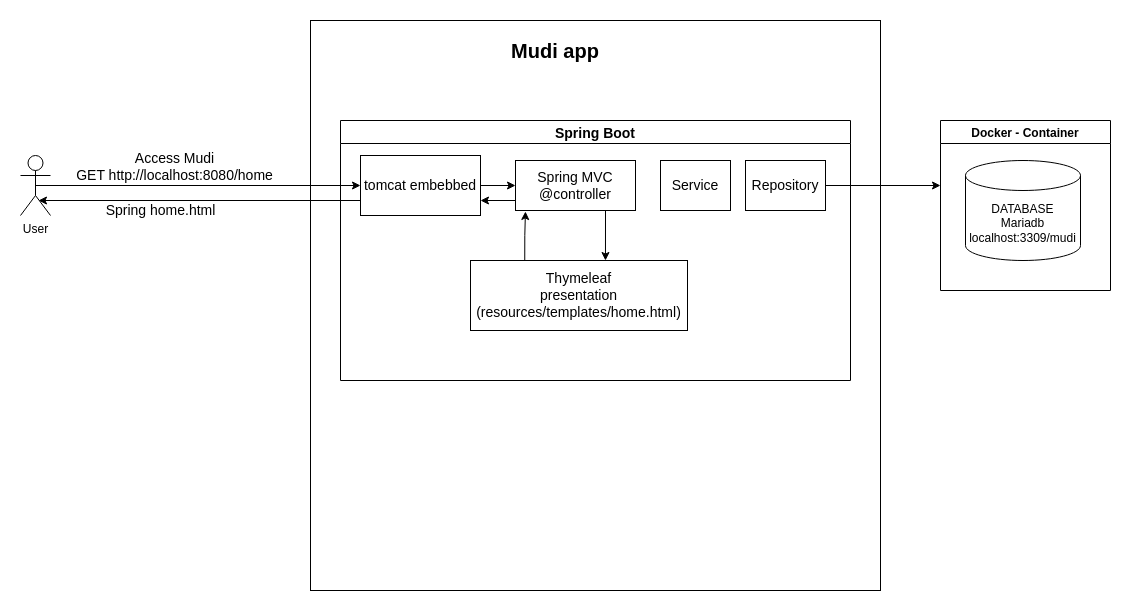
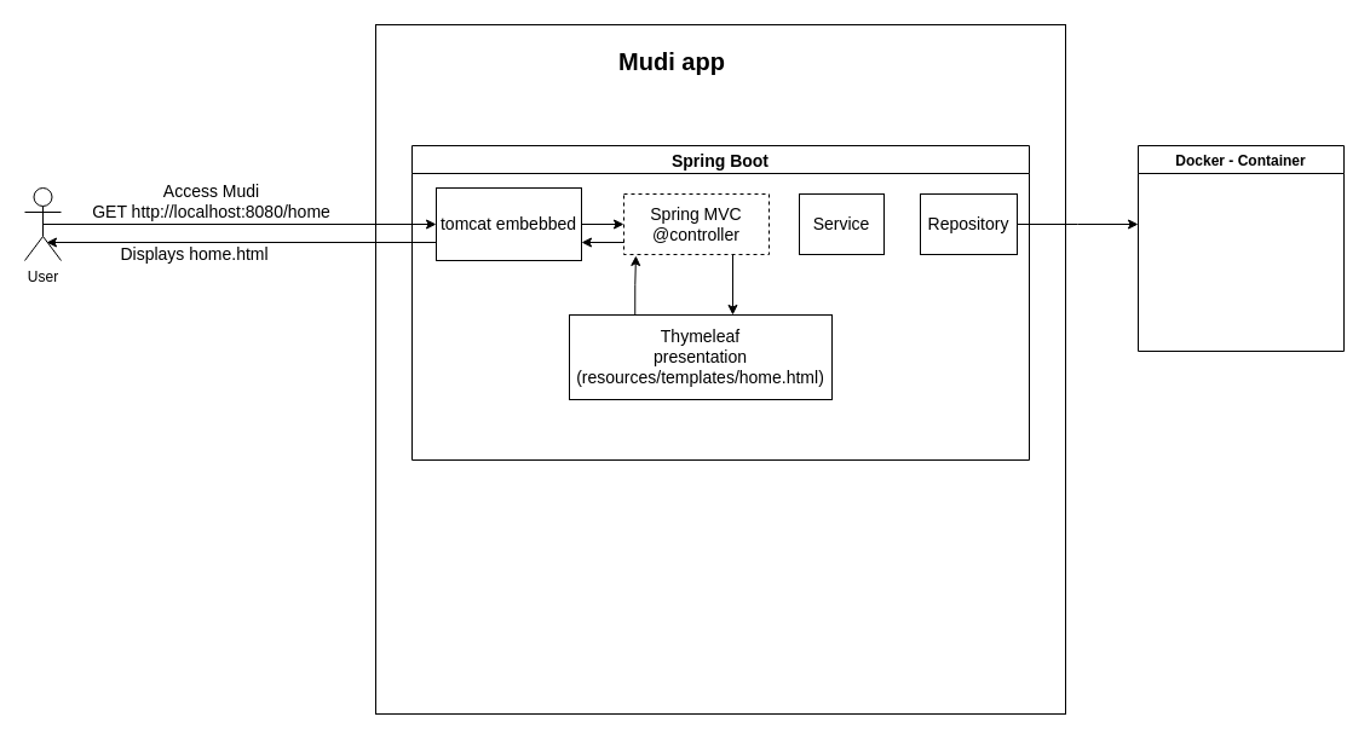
- <mxCell id="9" value="Spring MVC @controller" style="rounded=0;whiteSpace=wrap;html=1;shadow=0;glass=0;fontSize=14;fillColor=none;align=center;" parent="7" vertex="1"><mxGeometry x="175" y="40" width="120" height="50" as="geometry" /></mxCell>
+ <mxCell id="9" value="Spring MVC @controller" style="rounded=0;whiteSpace=wrap;html=1;shadow=0;glass=0;fontSize=14;fillColor=none;align=center;dashed=1;" parent="7" vertex="1"><mxGeometry x="175" y="40" width="120" height="50" as="geometry" /></mxCell>
- <mxCell id="16" value="Repository" style="rounded=0;whiteSpace=wrap;html=1;shadow=0;glass=0;fontSize=14;fillColor=none;align=center;" parent="1" vertex="1"><mxGeometry x="745" y="160" width="80" height="50" as="geometry" /></mxCell>
+ <mxCell id="16" value="Repository" style="rounded=0;whiteSpace=wrap;html=1;shadow=0;glass=0;fontSize=14;fillColor=none;align=center;" parent="1" vertex="1"><mxGeometry x="760" y="160" width="80" height="50" as="geometry" /></mxCell>
- <mxCell id="20" value="Spring home.html" style="text;html=1;align=center;verticalAlign=middle;resizable=0;points=[];autosize=1;strokeColor=none;fillColor=none;fontSize=14;" parent="1" vertex="1"><mxGeometry x="90" y="200" width="140" height="20" as="geometry" /></mxCell>
+ <mxCell id="20" value="Displays home.html" style="text;html=1;align=center;verticalAlign=middle;resizable=0;points=[];autosize=1;strokeColor=none;fillColor=none;fontSize=14;" parent="1" vertex="1"><mxGeometry x="90" y="200" width="140" height="20" as="geometry" /></mxCell>
- <mxCell id="18" value="DATABASE&lt;br&gt;Mariadb&lt;br&gt;localhost:3309/mudi" style="shape=cylinder3;whiteSpace=wrap;html=1;boundedLbl=1;backgroundOutline=1;size=15;" parent="17" vertex="1"><mxGeometry x="25" y="40" width="115" height="100" as="geometry" /></mxCell>
